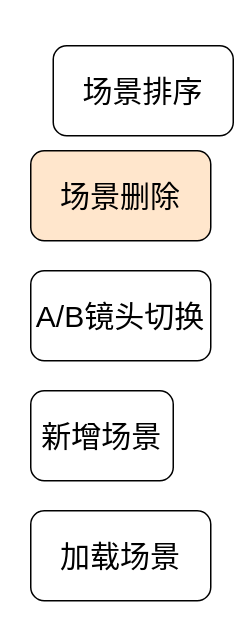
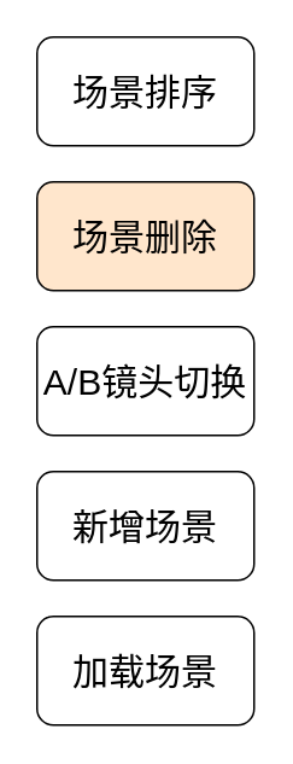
- <mxCell id="2" value="&lt;font style=&quot;font-size: 20px;&quot;&gt;场景排序&lt;/font&gt;" style="rounded=1;whiteSpace=wrap;html=1;" vertex="1" parent="1"><mxGeometry x="35" y="30" width="120" height="60" as="geometry" /></mxCell>
+ <mxCell id="2" value="&lt;font style=&quot;font-size: 20px;&quot;&gt;场景排序&lt;/font&gt;" style="rounded=1;whiteSpace=wrap;html=1;" vertex="1" parent="1"><mxGeometry x="20" y="20" width="120" height="60" as="geometry" /></mxCell>
- <mxCell id="5" value="&lt;font style=&quot;font-size: 20px;&quot;&gt;新增场景&lt;/font&gt;" style="rounded=1;whiteSpace=wrap;html=1;" vertex="1" parent="1"><mxGeometry x="20" y="260" width="95" height="60" as="geometry" /></mxCell>
+ <mxCell id="5" value="&lt;font style=&quot;font-size: 20px;&quot;&gt;新增场景&lt;/font&gt;" style="rounded=1;whiteSpace=wrap;html=1;" vertex="1" parent="1"><mxGeometry x="20" y="260" width="120" height="60" as="geometry" /></mxCell>
